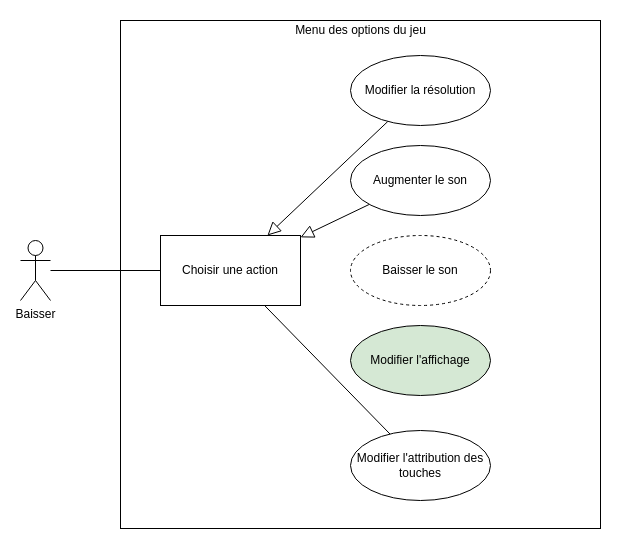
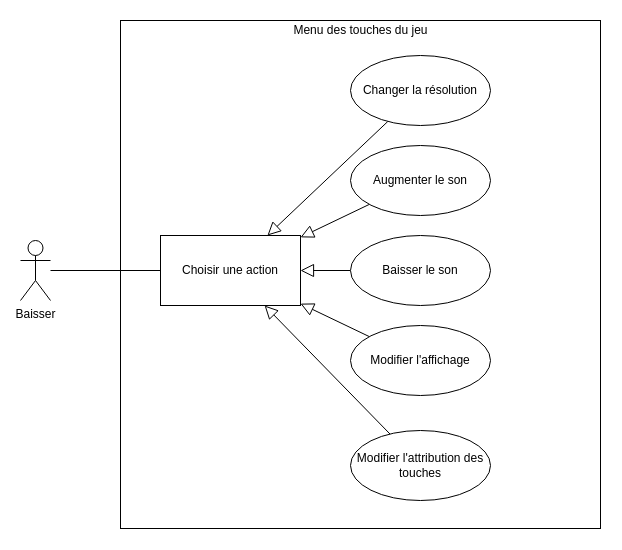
- <mxCell id="15" value="Menu des options du jeu" style="text;html=1;align=center;verticalAlign=middle;resizable=0;points=[];autosize=1;" parent="1" vertex="1"><mxGeometry x="285" y="20" width="150" height="20" as="geometry" /></mxCell>
+ <mxCell id="15" value="Menu des touches du jeu" style="text;html=1;align=center;verticalAlign=middle;resizable=0;points=[];autosize=1;" parent="1" vertex="1"><mxGeometry x="285" y="20" width="150" height="20" as="geometry" /></mxCell>
- <mxCell id="6" value="Modifier la résolution" style="ellipse;whiteSpace=wrap;html=1;" parent="1" vertex="1"><mxGeometry x="350" y="55" width="140" height="70" as="geometry" /></mxCell>
+ <mxCell id="6" value="Changer la résolution" style="ellipse;whiteSpace=wrap;html=1;" parent="1" vertex="1"><mxGeometry x="350" y="55" width="140" height="70" as="geometry" /></mxCell>
+ <mxCell id="11" style="edgeStyle=none;rounded=0;orthogonalLoop=1;jettySize=auto;html=1;endArrow=block;endFill=0;endSize=11;" parent="1" source="12" target="16" edge="1"><mxGeometry relative="1" as="geometry" /></mxCell>
- <mxCell id="12" value="Baisser le son" style="ellipse;whiteSpace=wrap;html=1;dashed=1;" parent="1" vertex="1"><mxGeometry x="350" y="235" width="140" height="70" as="geometry" /></mxCell>
+ <mxCell id="12" value="Baisser le son" style="ellipse;whiteSpace=wrap;html=1;" parent="1" vertex="1"><mxGeometry x="350" y="235" width="140" height="70" as="geometry" /></mxCell>
- <mxCell id="13" style="edgeStyle=none;rounded=0;orthogonalLoop=1;jettySize=auto;html=1;endArrow=none;endFill=0;endSize=11;" parent="1" source="14" target="16" edge="1"><mxGeometry relative="1" as="geometry" /></mxCell>
+ <mxCell id="13" style="edgeStyle=none;rounded=0;orthogonalLoop=1;jettySize=auto;html=1;endArrow=block;endFill=0;endSize=11;" parent="1" source="14" target="16" edge="1"><mxGeometry relative="1" as="geometry" /></mxCell>
+ <mxCell id="7" style="edgeStyle=none;rounded=0;orthogonalLoop=1;jettySize=auto;html=1;endArrow=block;endFill=0;endSize=11;" parent="1" source="8" target="16" edge="1"><mxGeometry relative="1" as="geometry" /></mxCell>
- <mxCell id="8" value="Modifier l'affichage" style="ellipse;whiteSpace=wrap;html=1;fillColor=#d5e8d4;" parent="1" vertex="1"><mxGeometry x="350" y="325" width="140" height="70" as="geometry" /></mxCell>
+ <mxCell id="8" value="Modifier l'affichage" style="ellipse;whiteSpace=wrap;html=1;" parent="1" vertex="1"><mxGeometry x="350" y="325" width="140" height="70" as="geometry" /></mxCell>
